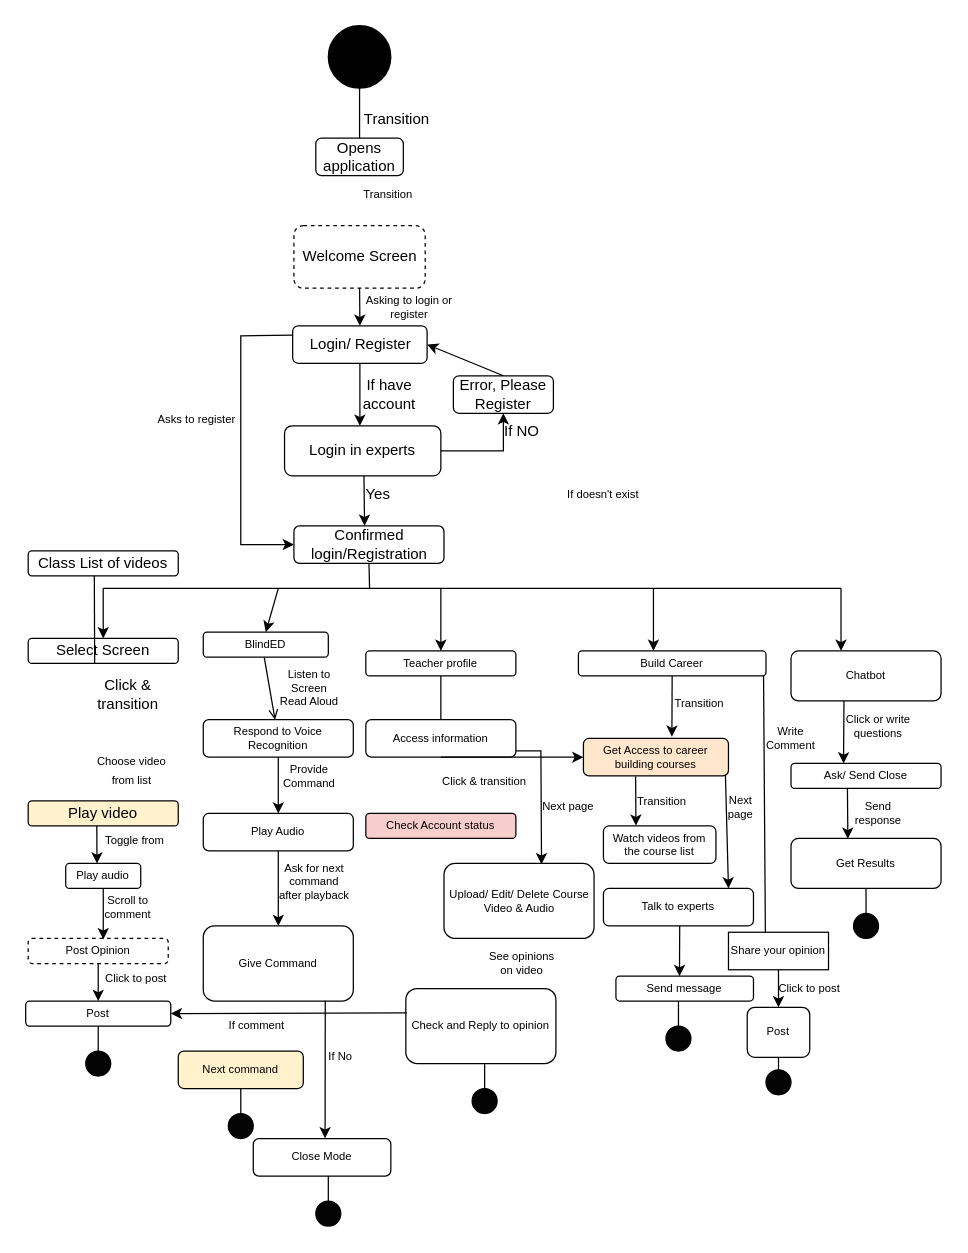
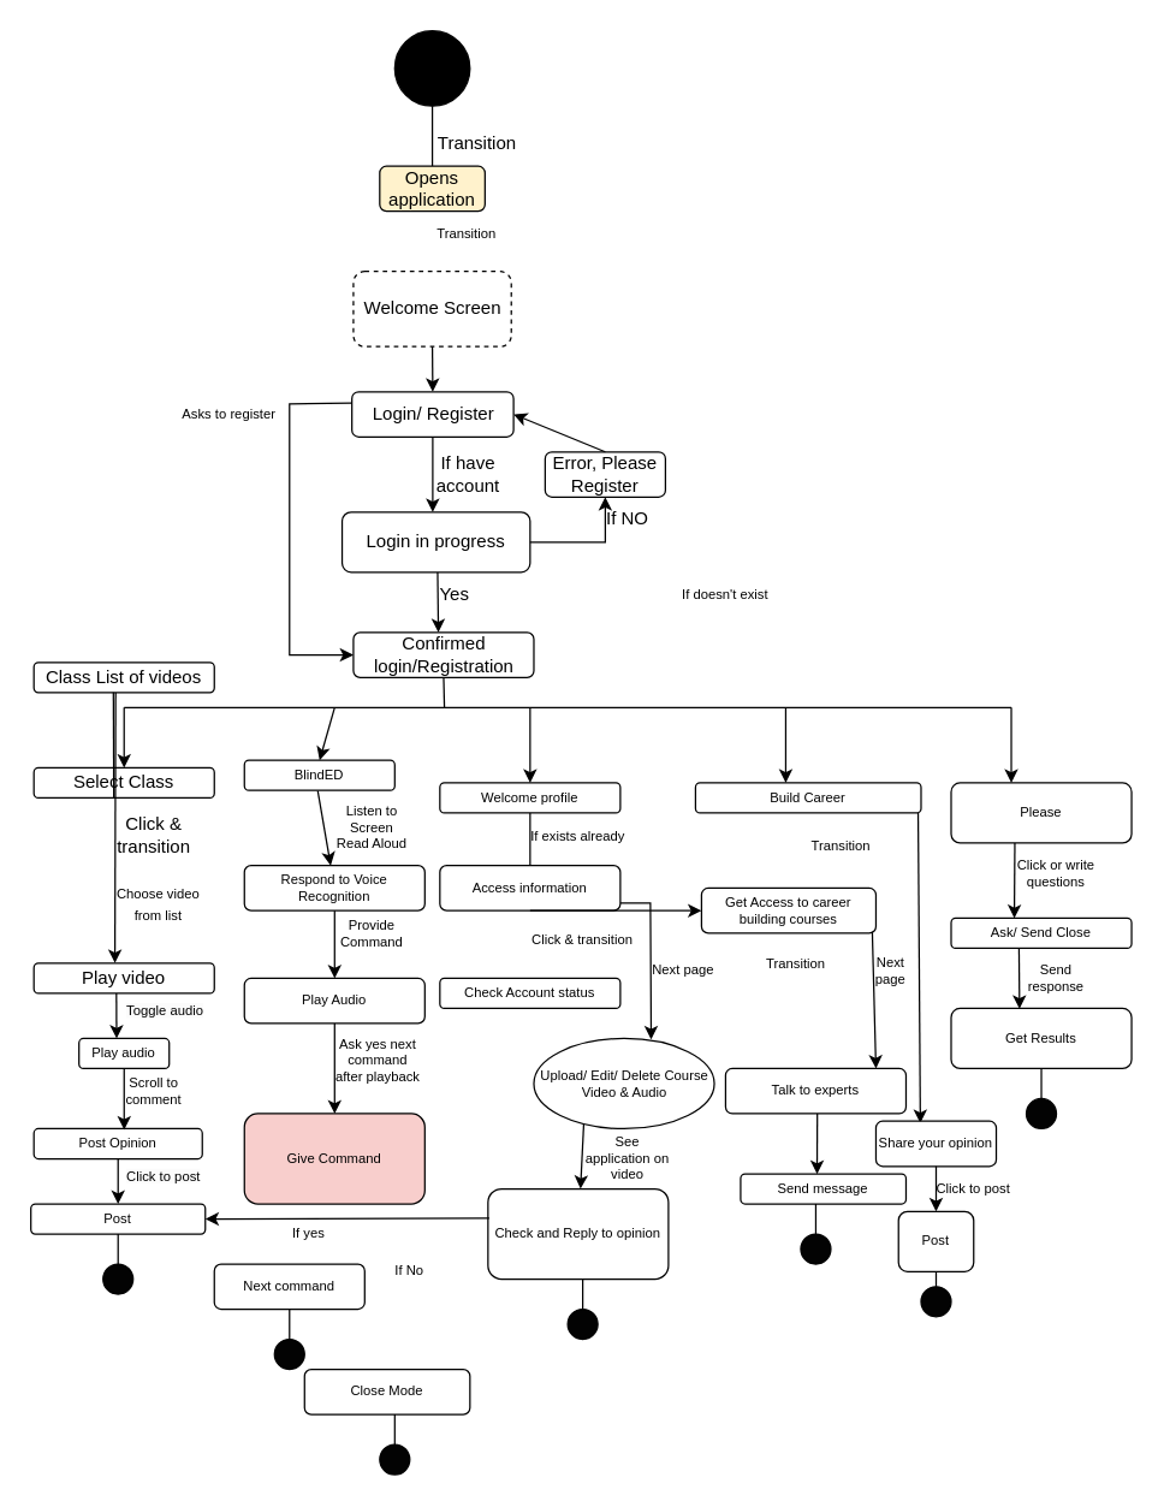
- <mxCell id="102" value="Opens application" style="rounded=1;whiteSpace=wrap;html=1;strokeColor=#000000;fillColor=#FFFFFF;" vertex="1" parent="1"><mxGeometry x="252" y="110" width="70" height="30" as="geometry" /></mxCell>
+ <mxCell id="102" value="Opens application" style="rounded=1;whiteSpace=wrap;html=1;strokeColor=#000000;fillColor=#fff2cc;" vertex="1" parent="1"><mxGeometry x="252" y="110" width="70" height="30" as="geometry" /></mxCell>
- <mxCell id="103" value="Asking to login or register" style="text;html=1;strokeColor=none;fillColor=none;align=center;verticalAlign=middle;whiteSpace=wrap;rounded=0;fontSize=9;" vertex="1" parent="1"><mxGeometry x="282" y="230" width="90" height="30" as="geometry" /></mxCell>
- <mxCell id="105" value="Asks to register" style="text;html=1;strokeColor=none;fillColor=none;align=center;verticalAlign=middle;whiteSpace=wrap;rounded=0;fontSize=9;" vertex="1" parent="1"><mxGeometry x="122" y="320" width="70" height="30" as="geometry" /></mxCell>
+ <mxCell id="105" value="Asks to register" style="text;html=1;strokeColor=none;fillColor=none;align=center;verticalAlign=middle;whiteSpace=wrap;rounded=0;fontSize=9;" vertex="1" parent="1"><mxGeometry x="117" y="260" width="70" height="30" as="geometry" /></mxCell>
- <mxCell id="10" value="Login in experts" style="rounded=1;whiteSpace=wrap;html=1;strokeColor=#000000;fillColor=#FFFFFF;" vertex="1" parent="1"><mxGeometry x="227" y="340" width="125" height="40" as="geometry" /></mxCell>
+ <mxCell id="10" value="Login in progress" style="rounded=1;whiteSpace=wrap;html=1;strokeColor=#000000;fillColor=#FFFFFF;" vertex="1" parent="1"><mxGeometry x="227" y="340" width="125" height="40" as="geometry" /></mxCell>
- <mxCell id="21" value="Select Screen" style="rounded=1;whiteSpace=wrap;html=1;strokeColor=#000000;fillColor=#FFFFFF;" vertex="1" parent="1"><mxGeometry x="22" y="510" width="120" height="20" as="geometry" /></mxCell>
+ <mxCell id="21" value="Select Class" style="rounded=1;whiteSpace=wrap;html=1;strokeColor=#000000;fillColor=#FFFFFF;" vertex="1" parent="1"><mxGeometry x="22" y="510" width="120" height="20" as="geometry" /></mxCell>
- <mxCell id="60" value="Teacher profile" style="rounded=1;whiteSpace=wrap;html=1;strokeColor=#000000;fontSize=9;fillColor=#FFFFFF;" vertex="1" parent="1"><mxGeometry x="292" y="520" width="120" height="20" as="geometry" /></mxCell>
+ <mxCell id="60" value="Welcome profile" style="rounded=1;whiteSpace=wrap;html=1;strokeColor=#000000;fontSize=9;fillColor=#FFFFFF;" vertex="1" parent="1"><mxGeometry x="292" y="520" width="120" height="20" as="geometry" /></mxCell>
- <mxCell id="91" value="Chatbot" style="rounded=1;whiteSpace=wrap;html=1;strokeColor=default;fontSize=9;fillColor=#FFFFFF;" vertex="1" parent="1"><mxGeometry x="632" y="520" width="120" height="40" as="geometry" /></mxCell>
+ <mxCell id="91" value="Please" style="rounded=1;whiteSpace=wrap;html=1;strokeColor=default;fontSize=9;fillColor=#FFFFFF;" vertex="1" parent="1"><mxGeometry x="632" y="520" width="120" height="40" as="geometry" /></mxCell>
+ <mxCell id="26" value="" style="endArrow=classic;html=1;rounded=0;exitX=0.453;exitY=1.004;exitDx=0;exitDy=0;exitPerimeter=0;entryX=0.449;entryY=-0.008;entryDx=0;entryDy=0;entryPerimeter=0;" edge="1" parent="1" source="23" target="25"><mxGeometry width="50" height="50" relative="1" as="geometry"><mxPoint x="172" y="610" as="sourcePoint" /><mxPoint x="222" y="560" as="targetPoint" /></mxGeometry></mxCell>
+ <mxCell id="63" value="If exists already" style="text;html=1;strokeColor=none;fillColor=none;align=center;verticalAlign=middle;whiteSpace=wrap;rounded=0;fontSize=9;" vertex="1" parent="1"><mxGeometry x="349" y="541" width="70" height="30" as="geometry" /></mxCell>
- <mxCell id="78" value="" style="endArrow=classic;html=1;rounded=0;fontSize=9;entryX=0.61;entryY=-0.047;entryDx=0;entryDy=0;entryPerimeter=0;" edge="1" parent="1" source="77" target="79"><mxGeometry width="50" height="50" relative="1" as="geometry"><mxPoint x="362" y="540" as="sourcePoint" /><mxPoint x="526" y="580" as="targetPoint" /></mxGeometry></mxCell>
- <mxCell id="39" value="" style="endArrow=open;html=1;rounded=0;fontSize=9;exitX=0.488;exitY=1.018;exitDx=0;exitDy=0;exitPerimeter=0;" edge="1" parent="1" source="38" target="40"><mxGeometry width="50" height="50" relative="1" as="geometry"><mxPoint x="192" y="540" as="sourcePoint" /><mxPoint x="222" y="560" as="targetPoint" /></mxGeometry></mxCell>
+ <mxCell id="39" value="" style="endArrow=classic;html=1;rounded=0;fontSize=9;exitX=0.488;exitY=1.018;exitDx=0;exitDy=0;exitPerimeter=0;" edge="1" parent="1" source="38" target="40"><mxGeometry width="50" height="50" relative="1" as="geometry"><mxPoint x="192" y="540" as="sourcePoint" /><mxPoint x="222" y="560" as="targetPoint" /></mxGeometry></mxCell>
- <mxCell id="109" value="Write Comment" style="text;html=1;strokeColor=none;fillColor=none;align=center;verticalAlign=middle;whiteSpace=wrap;rounded=0;fontSize=9;" vertex="1" parent="1"><mxGeometry x="617" y="575" width="30" height="30" as="geometry" /></mxCell>
- <mxCell id="79" value="Get Access to career building courses" style="rounded=1;whiteSpace=wrap;html=1;strokeColor=default;fontSize=9;fillColor=#ffe6cc;" vertex="1" parent="1"><mxGeometry x="466" y="590" width="116" height="30" as="geometry" /></mxCell>
+ <mxCell id="79" value="Get Access to career building courses" style="rounded=1;whiteSpace=wrap;html=1;strokeColor=default;fontSize=9;fillColor=#FFFFFF;" vertex="1" parent="1"><mxGeometry x="466" y="590" width="116" height="30" as="geometry" /></mxCell>
- <mxCell id="27" value="&lt;font style=&quot;font-size: 9px;&quot;&gt;Choose video from list&lt;/font&gt;" style="text;html=1;strokeColor=none;fillColor=none;align=center;verticalAlign=middle;whiteSpace=wrap;rounded=0;" vertex="1" parent="1"><mxGeometry x="70" y="600" width="70" height="30" as="geometry" /></mxCell>
+ <mxCell id="27" value="&lt;font style=&quot;font-size: 9px;&quot;&gt;Choose video from list&lt;/font&gt;" style="text;html=1;strokeColor=none;fillColor=none;align=center;verticalAlign=middle;whiteSpace=wrap;rounded=0;" vertex="1" parent="1"><mxGeometry x="70" y="585" width="70" height="30" as="geometry" /></mxCell>
- <mxCell id="80" value="" style="endArrow=classic;html=1;rounded=0;fontSize=9;exitX=0.36;exitY=1.016;exitDx=0;exitDy=0;exitPerimeter=0;entryX=0.289;entryY=-0.007;entryDx=0;entryDy=0;entryPerimeter=0;" edge="1" parent="1" source="79" target="81"><mxGeometry width="50" height="50" relative="1" as="geometry"><mxPoint x="352" y="640" as="sourcePoint" /><mxPoint x="526" y="660" as="targetPoint" /></mxGeometry></mxCell>
- <mxCell id="25" value="Play video" style="rounded=1;whiteSpace=wrap;html=1;strokeColor=#000000;fillColor=#fff2cc;" vertex="1" parent="1"><mxGeometry x="22" y="640" width="120" height="20" as="geometry" /></mxCell>
+ <mxCell id="25" value="Play video" style="rounded=1;whiteSpace=wrap;html=1;strokeColor=#000000;fillColor=#FFFFFF;" vertex="1" parent="1"><mxGeometry x="22" y="640" width="120" height="20" as="geometry" /></mxCell>
- <mxCell id="66" value="Check Account status" style="rounded=1;whiteSpace=wrap;html=1;strokeColor=#000000;fontSize=9;fillColor=#f8cecc;" vertex="1" parent="1"><mxGeometry x="292" y="650" width="120" height="20" as="geometry" /></mxCell>
+ <mxCell id="66" value="Check Account status" style="rounded=1;whiteSpace=wrap;html=1;strokeColor=#000000;fontSize=9;fillColor=#FFFFFF;" vertex="1" parent="1"><mxGeometry x="292" y="650" width="120" height="20" as="geometry" /></mxCell>
- <mxCell id="30" value="&lt;span style=&quot;color: rgb(0, 0, 0); font-family: Helvetica; font-size: 9px; font-style: normal; font-variant-ligatures: normal; font-variant-caps: normal; font-weight: 400; letter-spacing: normal; orphans: 2; text-align: center; text-indent: 0px; text-transform: none; widows: 2; word-spacing: 0px; -webkit-text-stroke-width: 0px; background-color: rgb(251, 251, 251); text-decoration-thickness: initial; text-decoration-style: initial; text-decoration-color: initial; float: none; display: inline !important;&quot;&gt;Toggle from&lt;/span&gt;" style="text;whiteSpace=wrap;html=1;fontSize=9;" vertex="1" parent="1"><mxGeometry x="82" y="660" width="80" height="30" as="geometry" /></mxCell>
+ <mxCell id="30" value="&lt;span style=&quot;color: rgb(0, 0, 0); font-family: Helvetica; font-size: 9px; font-style: normal; font-variant-ligatures: normal; font-variant-caps: normal; font-weight: 400; letter-spacing: normal; orphans: 2; text-align: center; text-indent: 0px; text-transform: none; widows: 2; word-spacing: 0px; -webkit-text-stroke-width: 0px; background-color: rgb(251, 251, 251); text-decoration-thickness: initial; text-decoration-style: initial; text-decoration-color: initial; float: none; display: inline !important;&quot;&gt;Toggle audio&lt;/span&gt;" style="text;whiteSpace=wrap;html=1;fontSize=9;" vertex="1" parent="1"><mxGeometry x="82" y="660" width="80" height="30" as="geometry" /></mxCell>
- <mxCell id="81" value="Watch videos from the course list" style="rounded=1;whiteSpace=wrap;html=1;strokeColor=default;fontSize=9;fillColor=#FFFFFF;" vertex="1" parent="1"><mxGeometry x="482" y="660" width="90" height="30" as="geometry" /></mxCell>
- <mxCell id="49" value="Ask for next command after playback" style="text;html=1;strokeColor=none;fillColor=none;align=center;verticalAlign=middle;whiteSpace=wrap;rounded=0;fontSize=9;" vertex="1" parent="1"><mxGeometry x="221" y="690" width="60" height="30" as="geometry" /></mxCell>
+ <mxCell id="49" value="Ask yes next command after playback" style="text;html=1;strokeColor=none;fillColor=none;align=center;verticalAlign=middle;whiteSpace=wrap;rounded=0;fontSize=9;" vertex="1" parent="1"><mxGeometry x="221" y="690" width="60" height="30" as="geometry" /></mxCell>
- <mxCell id="69" value="Upload/ Edit/ Delete Course Video &amp;amp; Audio" style="rounded=1;whiteSpace=wrap;html=1;strokeColor=#000000;fontSize=9;fillColor=#FFFFFF;" vertex="1" parent="1"><mxGeometry x="354.5" y="690" width="120" height="60" as="geometry" /></mxCell>
+ <mxCell id="69" value="Upload/ Edit/ Delete Course Video &amp;amp; Audio" style="ellipse;whiteSpace=wrap;html=1;strokeColor=#000000;fontSize=9;fillColor=#FFFFFF;" vertex="1" parent="1"><mxGeometry x="354.5" y="690" width="120" height="60" as="geometry" /></mxCell>
- <mxCell id="88" value="" style="endArrow=none;html=1;rounded=0;fontSize=9;exitX=0.987;exitY=0.992;exitDx=0;exitDy=0;exitPerimeter=0;entryX=0.369;entryY=0.043;entryDx=0;entryDy=0;entryPerimeter=0;" edge="1" parent="1" source="77" target="89"><mxGeometry width="50" height="50" relative="1" as="geometry"><mxPoint x="608" y="542" as="sourcePoint" /><mxPoint x="622" y="740" as="targetPoint" /></mxGeometry></mxCell>
+ <mxCell id="88" value="" style="endArrow=classic;html=1;rounded=0;fontSize=9;exitX=0.987;exitY=0.992;exitDx=0;exitDy=0;exitPerimeter=0;entryX=0.369;entryY=0.043;entryDx=0;entryDy=0;entryPerimeter=0;" edge="1" parent="1" source="77" target="89"><mxGeometry width="50" height="50" relative="1" as="geometry"><mxPoint x="608" y="542" as="sourcePoint" /><mxPoint x="622" y="740" as="targetPoint" /></mxGeometry></mxCell>
- <mxCell id="31" value="Post Opinion" style="rounded=1;whiteSpace=wrap;html=1;strokeColor=#000000;fontSize=9;fillColor=#FFFFFF;dashed=1;" vertex="1" parent="1"><mxGeometry x="22" y="750" width="112" height="20" as="geometry" /></mxCell>
+ <mxCell id="31" value="Post Opinion" style="rounded=1;whiteSpace=wrap;html=1;strokeColor=#000000;fontSize=9;fillColor=#FFFFFF;" vertex="1" parent="1"><mxGeometry x="22" y="750" width="112" height="20" as="geometry" /></mxCell>
- <mxCell id="89" value="Share your opinion" style="whiteSpace=wrap;html=1;strokeColor=default;fontSize=9;fillColor=#FFFFFF;rounded=0;" vertex="1" parent="1"><mxGeometry x="582" y="745" width="80" height="30" as="geometry" /></mxCell>
+ <mxCell id="89" value="Share your opinion" style="rounded=1;whiteSpace=wrap;html=1;strokeColor=default;fontSize=9;fillColor=#FFFFFF;" vertex="1" parent="1"><mxGeometry x="582" y="745" width="80" height="30" as="geometry" /></mxCell>
+ <mxCell id="70" value="" style="endArrow=classic;html=1;rounded=0;fontSize=9;exitX=0.25;exitY=1;exitDx=0;exitDy=0;" edge="1" parent="1" source="69" target="71"><mxGeometry width="50" height="50" relative="1" as="geometry"><mxPoint x="377" y="835" as="sourcePoint" /><mxPoint x="385" y="790" as="targetPoint" /></mxGeometry></mxCell>
- <mxCell id="48" value="Give Command" style="rounded=1;whiteSpace=wrap;html=1;strokeColor=#000000;fontSize=9;fillColor=#FFFFFF;" vertex="1" parent="1"><mxGeometry x="162" y="740" width="120" height="60" as="geometry" /></mxCell>
+ <mxCell id="48" value="Give Command" style="rounded=1;whiteSpace=wrap;html=1;strokeColor=#000000;fontSize=9;fillColor=#f8cecc;" vertex="1" parent="1"><mxGeometry x="162" y="740" width="120" height="60" as="geometry" /></mxCell>
- <mxCell id="72" value="See opinions on video" style="text;html=1;strokeColor=none;fillColor=none;align=center;verticalAlign=middle;whiteSpace=wrap;rounded=0;fontSize=9;" vertex="1" parent="1"><mxGeometry x="387" y="755" width="60" height="30" as="geometry" /></mxCell>
+ <mxCell id="72" value="See application on video" style="text;html=1;strokeColor=none;fillColor=none;align=center;verticalAlign=middle;whiteSpace=wrap;rounded=0;fontSize=9;" vertex="1" parent="1"><mxGeometry x="387" y="755" width="60" height="30" as="geometry" /></mxCell>
- <mxCell id="53" value="If comment" style="text;html=1;strokeColor=none;fillColor=none;align=center;verticalAlign=middle;whiteSpace=wrap;rounded=0;fontSize=9;" vertex="1" parent="1"><mxGeometry x="174.5" y="805" width="60" height="30" as="geometry" /></mxCell>
+ <mxCell id="53" value="If yes" style="text;html=1;strokeColor=none;fillColor=none;align=center;verticalAlign=middle;whiteSpace=wrap;rounded=0;fontSize=9;" vertex="1" parent="1"><mxGeometry x="174.5" y="805" width="60" height="30" as="geometry" /></mxCell>
- <mxCell id="54" value="" style="endArrow=classic;html=1;rounded=0;fontSize=9;exitX=0.813;exitY=0.996;exitDx=0;exitDy=0;exitPerimeter=0;entryX=0.522;entryY=-0.006;entryDx=0;entryDy=0;entryPerimeter=0;" edge="1" parent="1" source="48" target="55"><mxGeometry width="50" height="50" relative="1" as="geometry"><mxPoint x="242" y="790" as="sourcePoint" /><mxPoint x="263.134" y="910" as="targetPoint" /></mxGeometry></mxCell>
- <mxCell id="50" value="Next command" style="rounded=1;whiteSpace=wrap;html=1;strokeColor=#000000;fontSize=9;fillColor=#fff2cc;" vertex="1" parent="1"><mxGeometry x="142" y="840" width="100" height="30" as="geometry" /></mxCell>
+ <mxCell id="50" value="Next command" style="rounded=1;whiteSpace=wrap;html=1;strokeColor=#000000;fontSize=9;fillColor=#FFFFFF;" vertex="1" parent="1"><mxGeometry x="142" y="840" width="100" height="30" as="geometry" /></mxCell>
